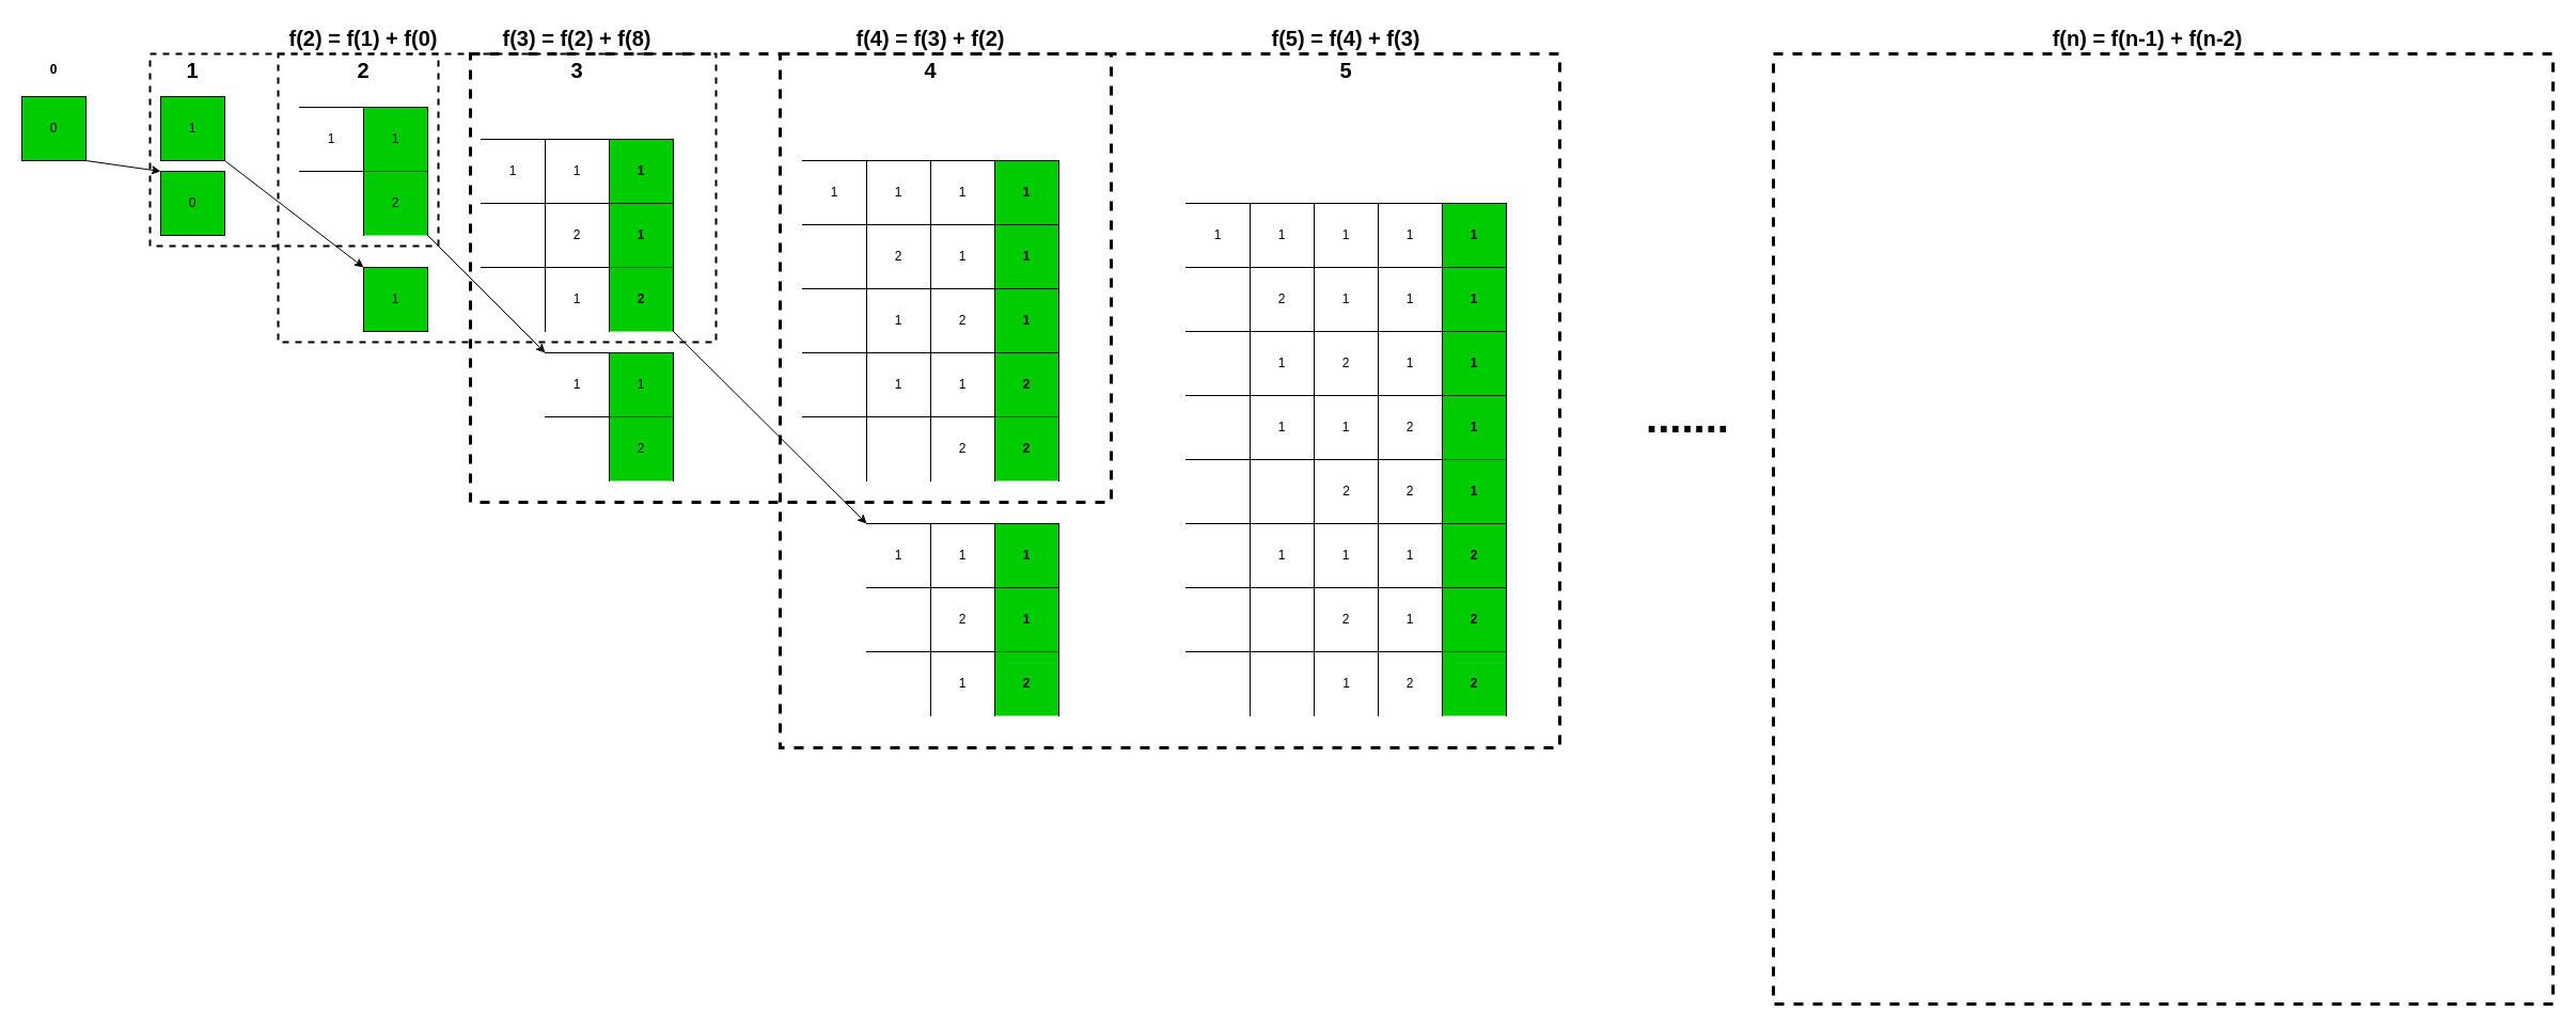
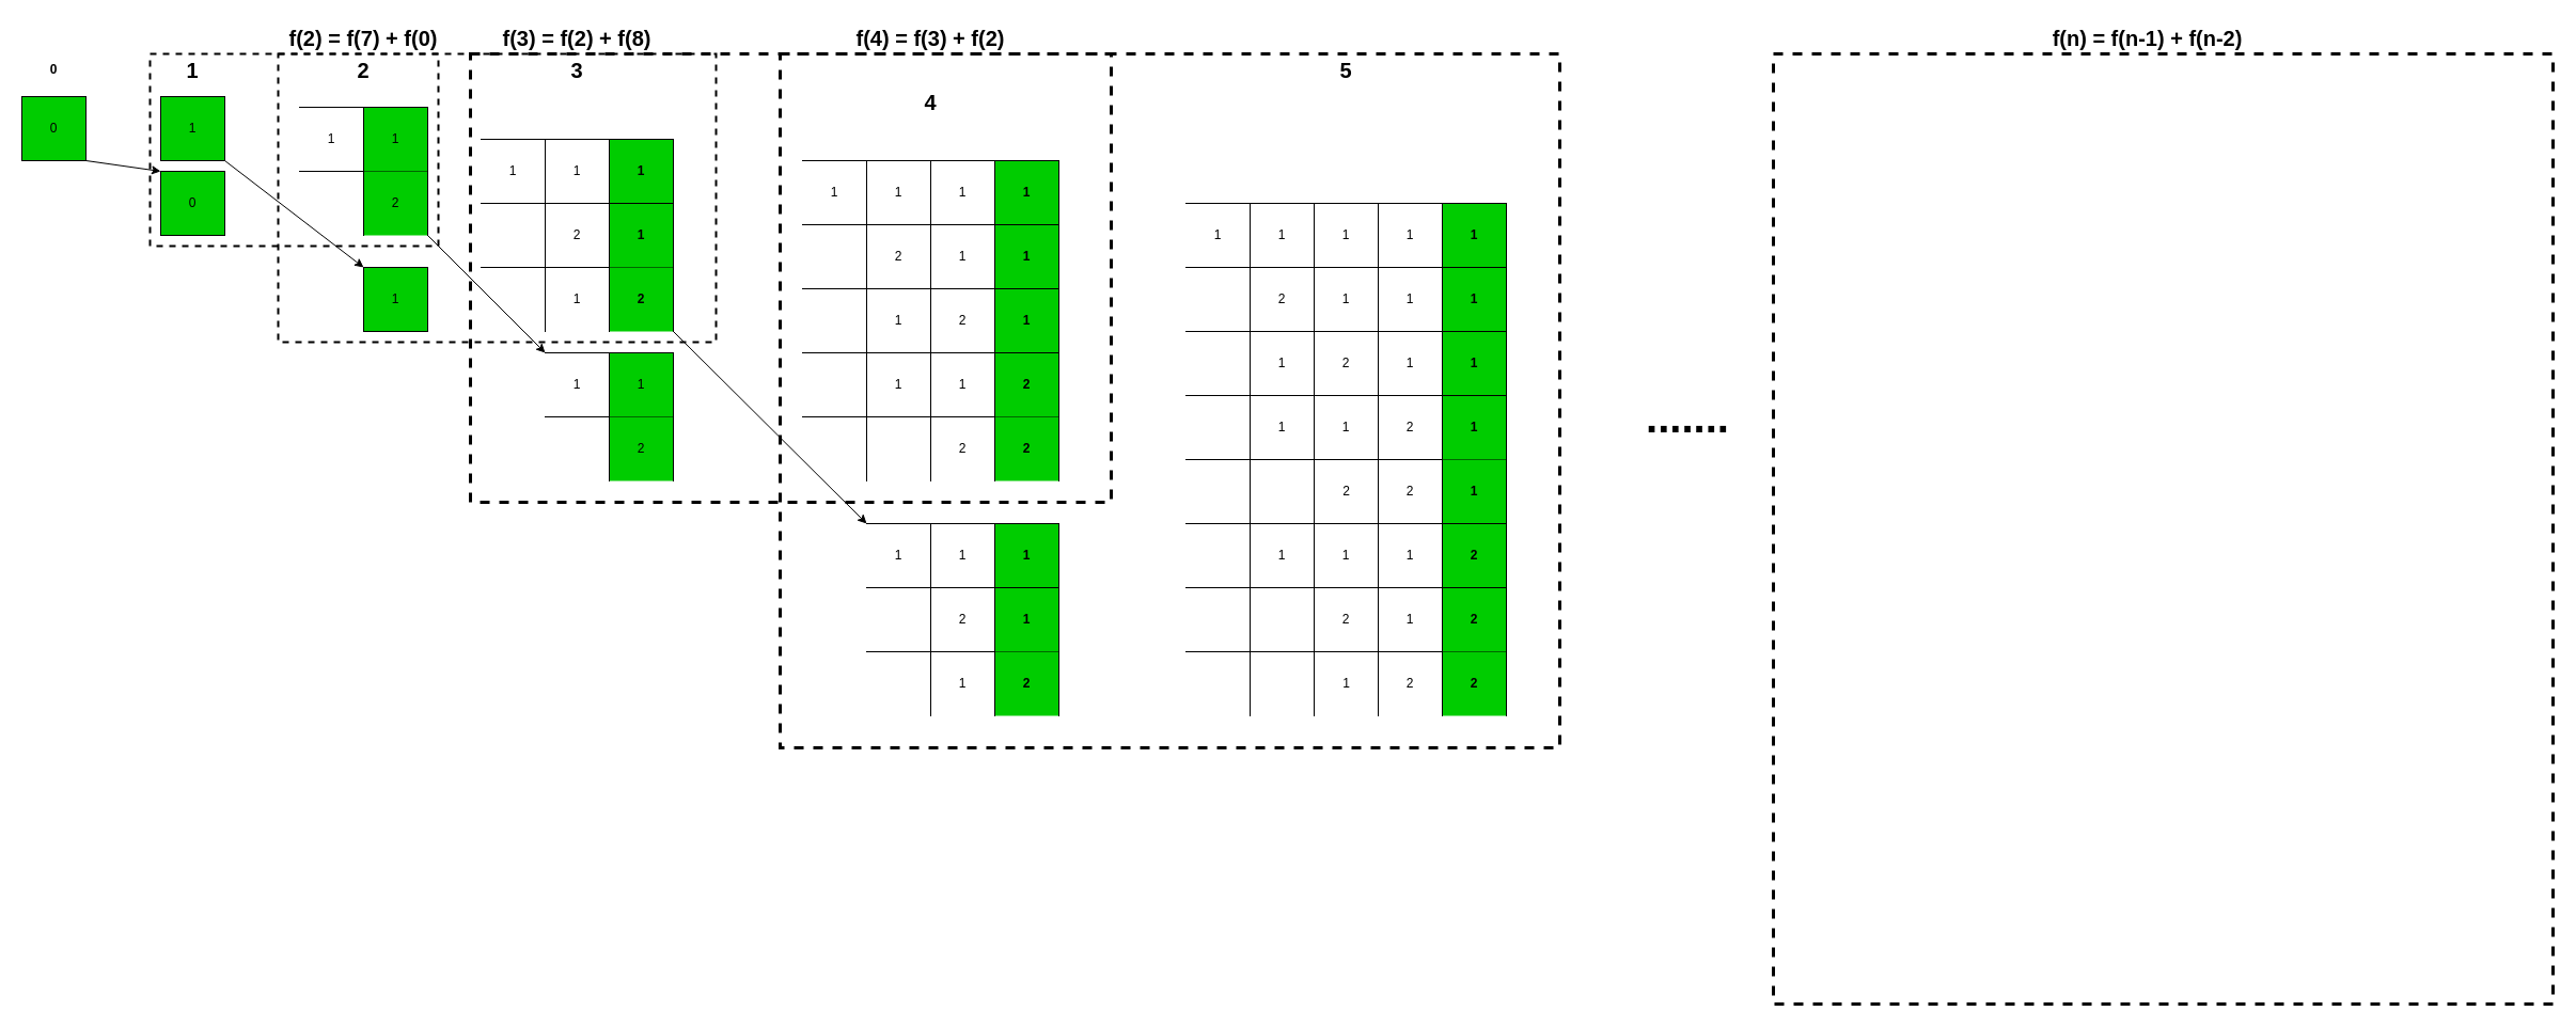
- <mxCell id="186" value="f(2) = f(1) + f(0)" style="text;html=1;strokeColor=none;fillColor=none;align=center;verticalAlign=middle;whiteSpace=wrap;rounded=0;shadow=0;dashed=1;labelBackgroundColor=#FFFFFF;fontColor=#000000;fontStyle=1;fontSize=20;" vertex="1" parent="1"><mxGeometry x="265" y="20" width="150" height="30" as="geometry" /></mxCell>
+ <mxCell id="186" value="f(2) = f(7) + f(0)" style="text;html=1;strokeColor=none;fillColor=none;align=center;verticalAlign=middle;whiteSpace=wrap;rounded=0;shadow=0;dashed=1;labelBackgroundColor=#FFFFFF;fontColor=#000000;fontStyle=1;fontSize=20;" vertex="1" parent="1"><mxGeometry x="265" y="20" width="150" height="30" as="geometry" /></mxCell>
- <mxCell id="189" value="f(5) = f(4) + f(3)" style="text;html=1;strokeColor=none;fillColor=none;align=center;verticalAlign=middle;whiteSpace=wrap;rounded=0;shadow=0;dashed=1;labelBackgroundColor=#FFFFFF;fontColor=#000000;fontStyle=1;fontSize=20;" vertex="1" parent="1"><mxGeometry x="1180" y="20" width="160" height="30" as="geometry" /></mxCell>
- <mxCell id="181" value="&lt;b&gt;&lt;font style=&quot;font-size: 20px&quot;&gt;4&lt;/font&gt;&lt;/b&gt;" style="text;html=1;strokeColor=none;fillColor=none;align=center;verticalAlign=middle;whiteSpace=wrap;rounded=0;labelBackgroundColor=#FFFFFF;fontColor=#000000;" vertex="1" parent="1"><mxGeometry x="841" width="60" height="30" as="geometry" y="50" /></mxCell>
+ <mxCell id="181" value="&lt;b&gt;&lt;font style=&quot;font-size: 20px&quot;&gt;4&lt;/font&gt;&lt;/b&gt;" style="text;html=1;strokeColor=none;fillColor=none;align=center;verticalAlign=middle;whiteSpace=wrap;rounded=0;labelBackgroundColor=#FFFFFF;fontColor=#000000;" vertex="1" parent="1"><mxGeometry x="841" y="80" width="60" height="30" as="geometry" /></mxCell>
